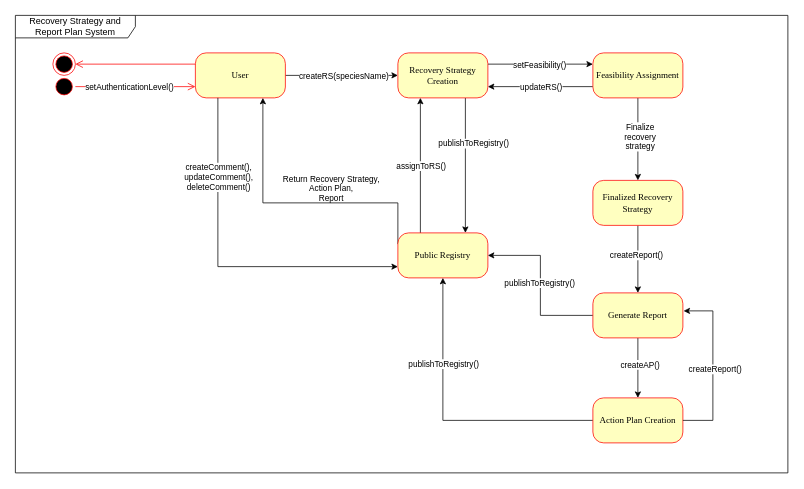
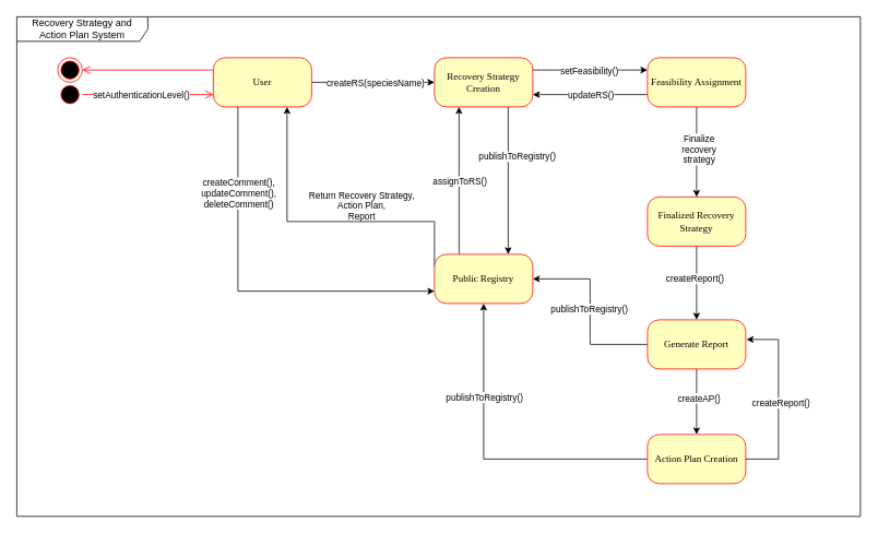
- <mxCell id="40" value="Recovery Strategy and Report Plan System" style="shape=umlFrame;whiteSpace=wrap;html=1;pointerEvents=0;recursiveResize=0;container=1;collapsible=0;width=160;" vertex="1" parent="1"><mxGeometry x="20" y="20" width="1030" height="610" as="geometry" /></mxCell>
+ <mxCell id="40" value="Recovery Strategy and Action Plan System" style="shape=umlFrame;whiteSpace=wrap;html=1;pointerEvents=0;recursiveResize=0;container=1;collapsible=0;width=160;" vertex="1" parent="1"><mxGeometry x="20" y="20" width="1030" height="610" as="geometry" /></mxCell>
